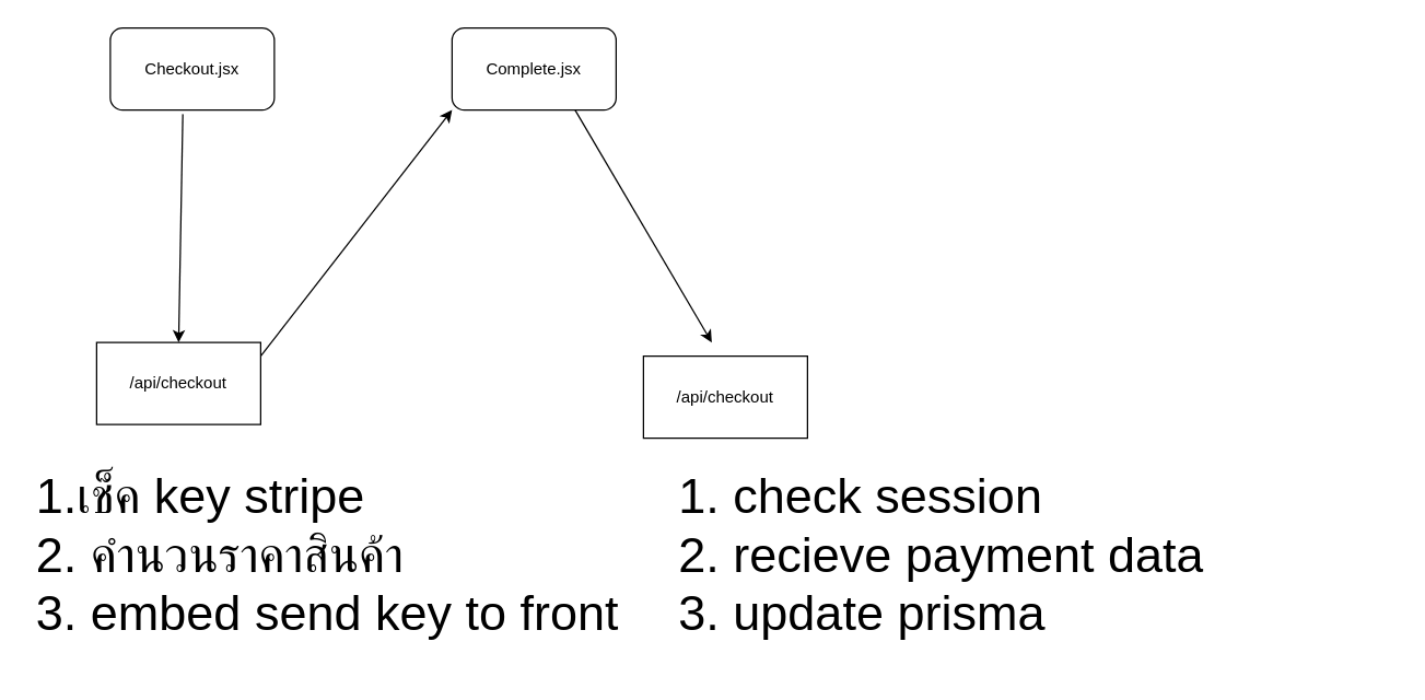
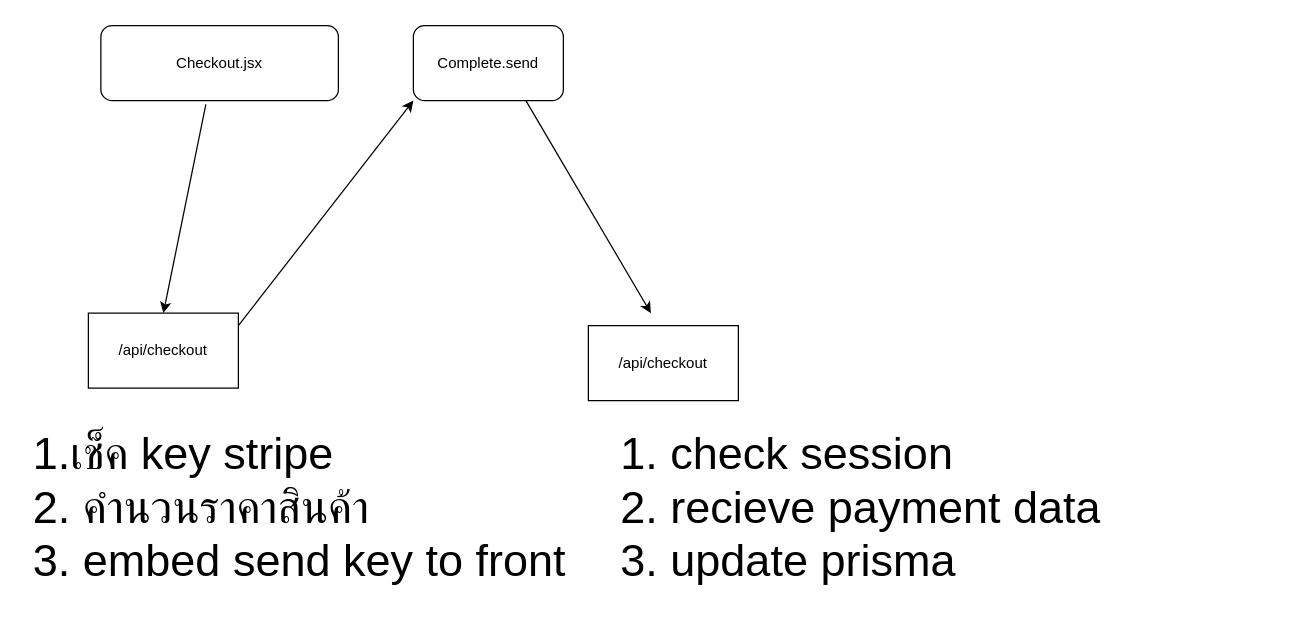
- <mxCell id="2" value="Checkout.jsx" style="rounded=1;whiteSpace=wrap;html=1;" vertex="1" parent="1"><mxGeometry x="80" y="20" width="120" height="60" as="geometry" /></mxCell>
+ <mxCell id="2" value="Checkout.jsx" style="rounded=1;whiteSpace=wrap;html=1;" vertex="1" parent="1"><mxGeometry x="80" y="20" width="190" height="60" as="geometry" /></mxCell>
- <mxCell id="3" value="Complete.jsx" style="rounded=1;whiteSpace=wrap;html=1;" vertex="1" parent="1"><mxGeometry x="330" y="20" width="120" height="60" as="geometry" /></mxCell>
+ <mxCell id="3" value="Complete.send" style="rounded=1;whiteSpace=wrap;html=1;" vertex="1" parent="1"><mxGeometry x="330" y="20" width="120" height="60" as="geometry" /></mxCell>
